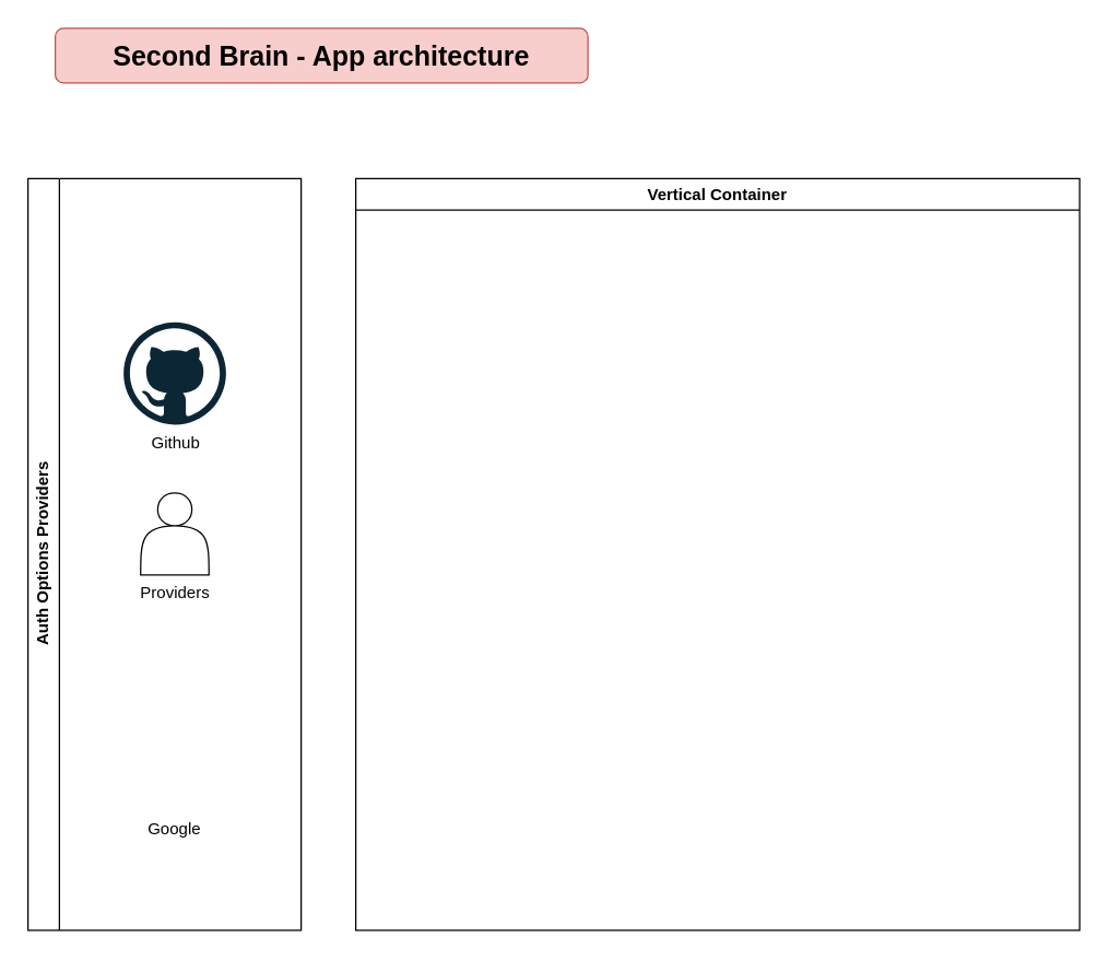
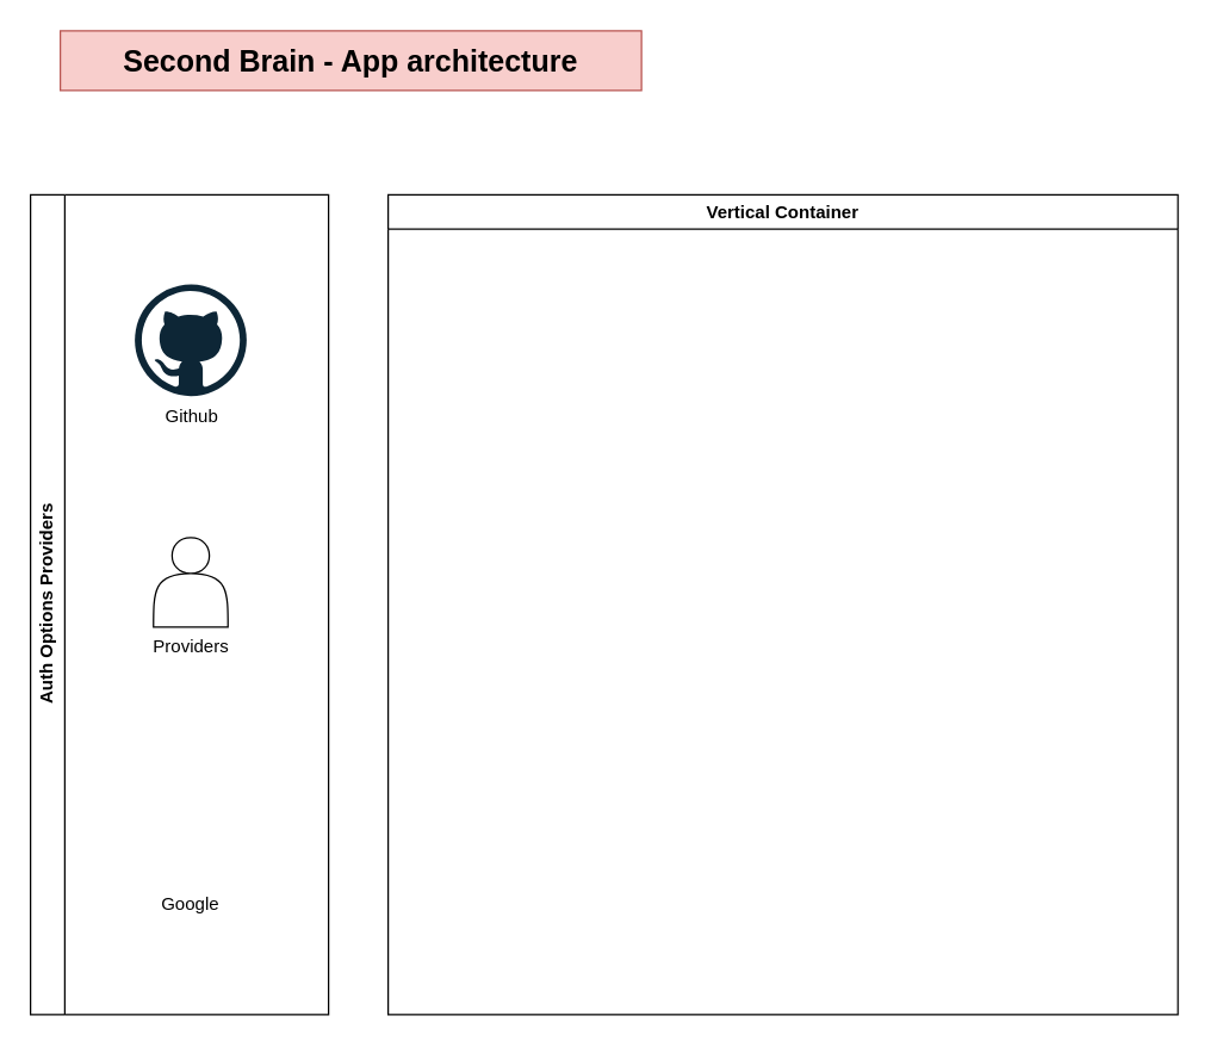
- <mxCell id="2" value="Second Brain - App architecture" style="rounded=1;whiteSpace=wrap;html=1;fillColor=#f8cecc;strokeColor=#b85450;fontStyle=1;fontSize=20;" vertex="1" parent="1"><mxGeometry x="40" y="20" width="390" height="40" as="geometry" /></mxCell>
+ <mxCell id="2" value="Second Brain - App architecture" style="whiteSpace=wrap;html=1;fillColor=#f8cecc;strokeColor=#b85450;fontStyle=1;fontSize=20;rounded=0;" vertex="1" parent="1"><mxGeometry x="40" y="20" width="390" height="40" as="geometry" /></mxCell>
- <mxCell id="5" value="Github" style="dashed=0;outlineConnect=0;html=1;align=center;labelPosition=center;verticalLabelPosition=bottom;verticalAlign=top;shape=mxgraph.weblogos.github" vertex="1" parent="4"><mxGeometry x="70" y="105" width="75" height="75" as="geometry" /></mxCell>
+ <mxCell id="5" value="Github" style="dashed=0;outlineConnect=0;html=1;align=center;labelPosition=center;verticalLabelPosition=bottom;verticalAlign=top;shape=mxgraph.weblogos.github" vertex="1" parent="4"><mxGeometry x="70" y="60" width="75" height="75" as="geometry" /></mxCell>
